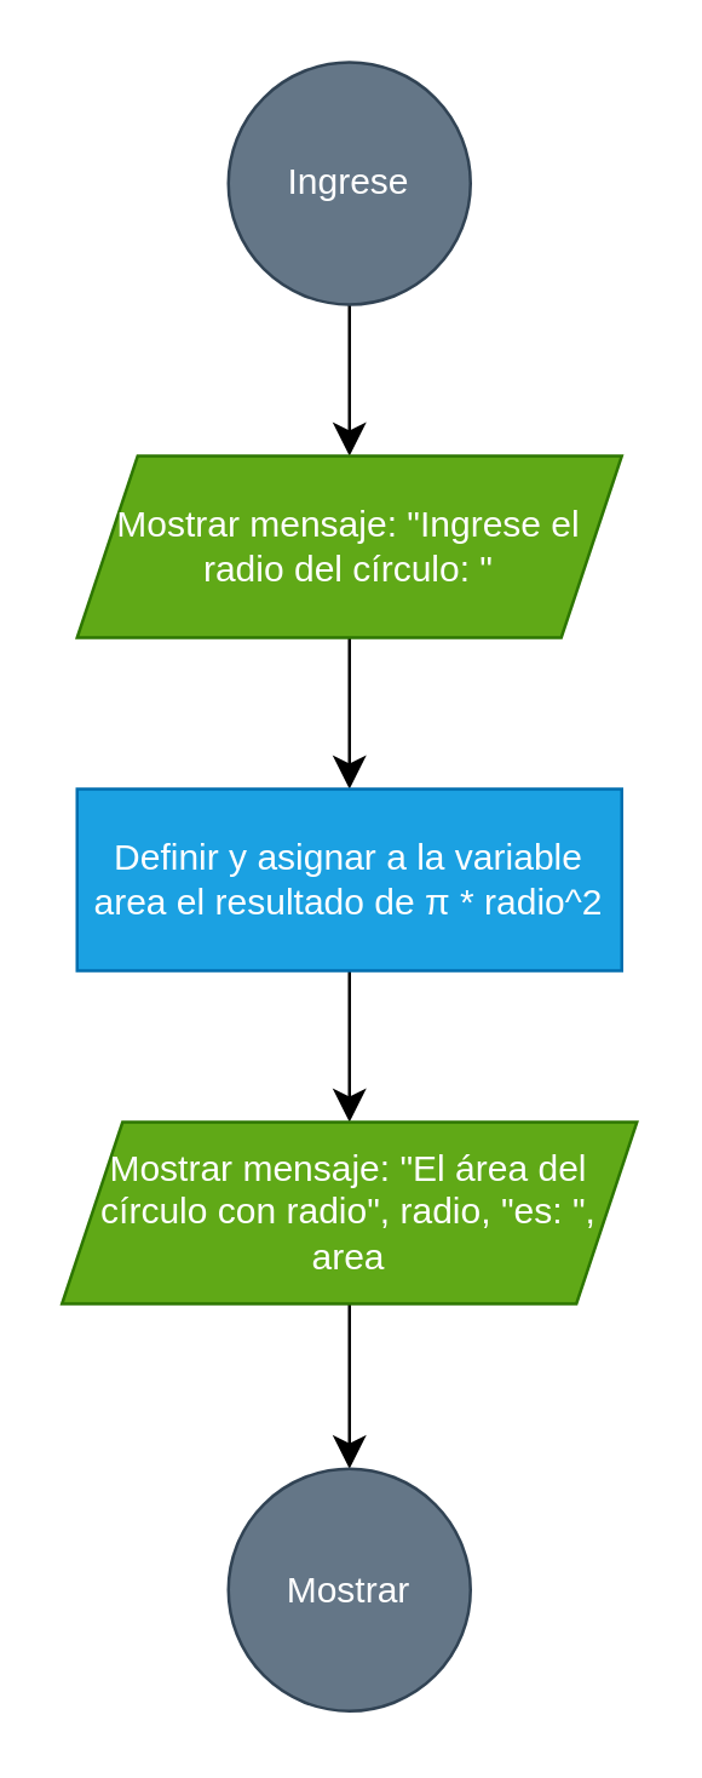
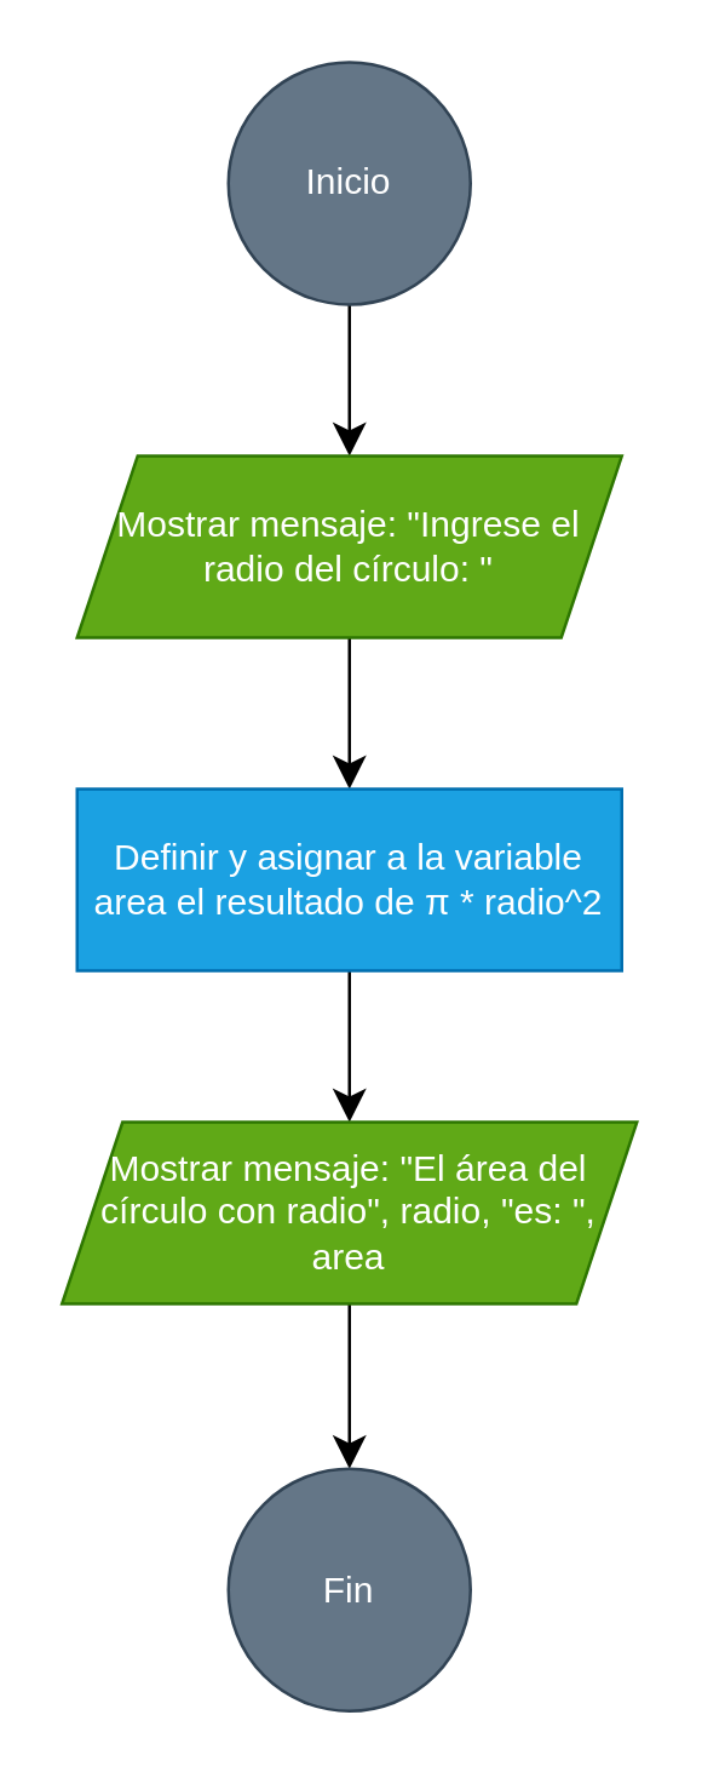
- <mxCell id="3" value="Ingrese" style="ellipse;whiteSpace=wrap;html=1;aspect=fixed;fillColor=#647687;fontColor=#ffffff;strokeColor=#314354;" vertex="1" parent="1"><mxGeometry x="75" y="20" width="80" height="80" as="geometry" /></mxCell>
+ <mxCell id="3" value="Inicio" style="ellipse;whiteSpace=wrap;html=1;aspect=fixed;fillColor=#647687;fontColor=#ffffff;strokeColor=#314354;" vertex="1" parent="1"><mxGeometry x="75" y="20" width="80" height="80" as="geometry" /></mxCell>
- <mxCell id="10" value="Mostrar" style="ellipse;whiteSpace=wrap;html=1;rounded=0;fillColor=#647687;fontColor=#ffffff;strokeColor=#314354;" vertex="1" parent="1"><mxGeometry x="75" y="484.5" width="80" height="80" as="geometry" /></mxCell>
+ <mxCell id="10" value="Fin" style="ellipse;whiteSpace=wrap;html=1;rounded=0;fillColor=#647687;fontColor=#ffffff;strokeColor=#314354;" vertex="1" parent="1"><mxGeometry x="75" y="484.5" width="80" height="80" as="geometry" /></mxCell>
